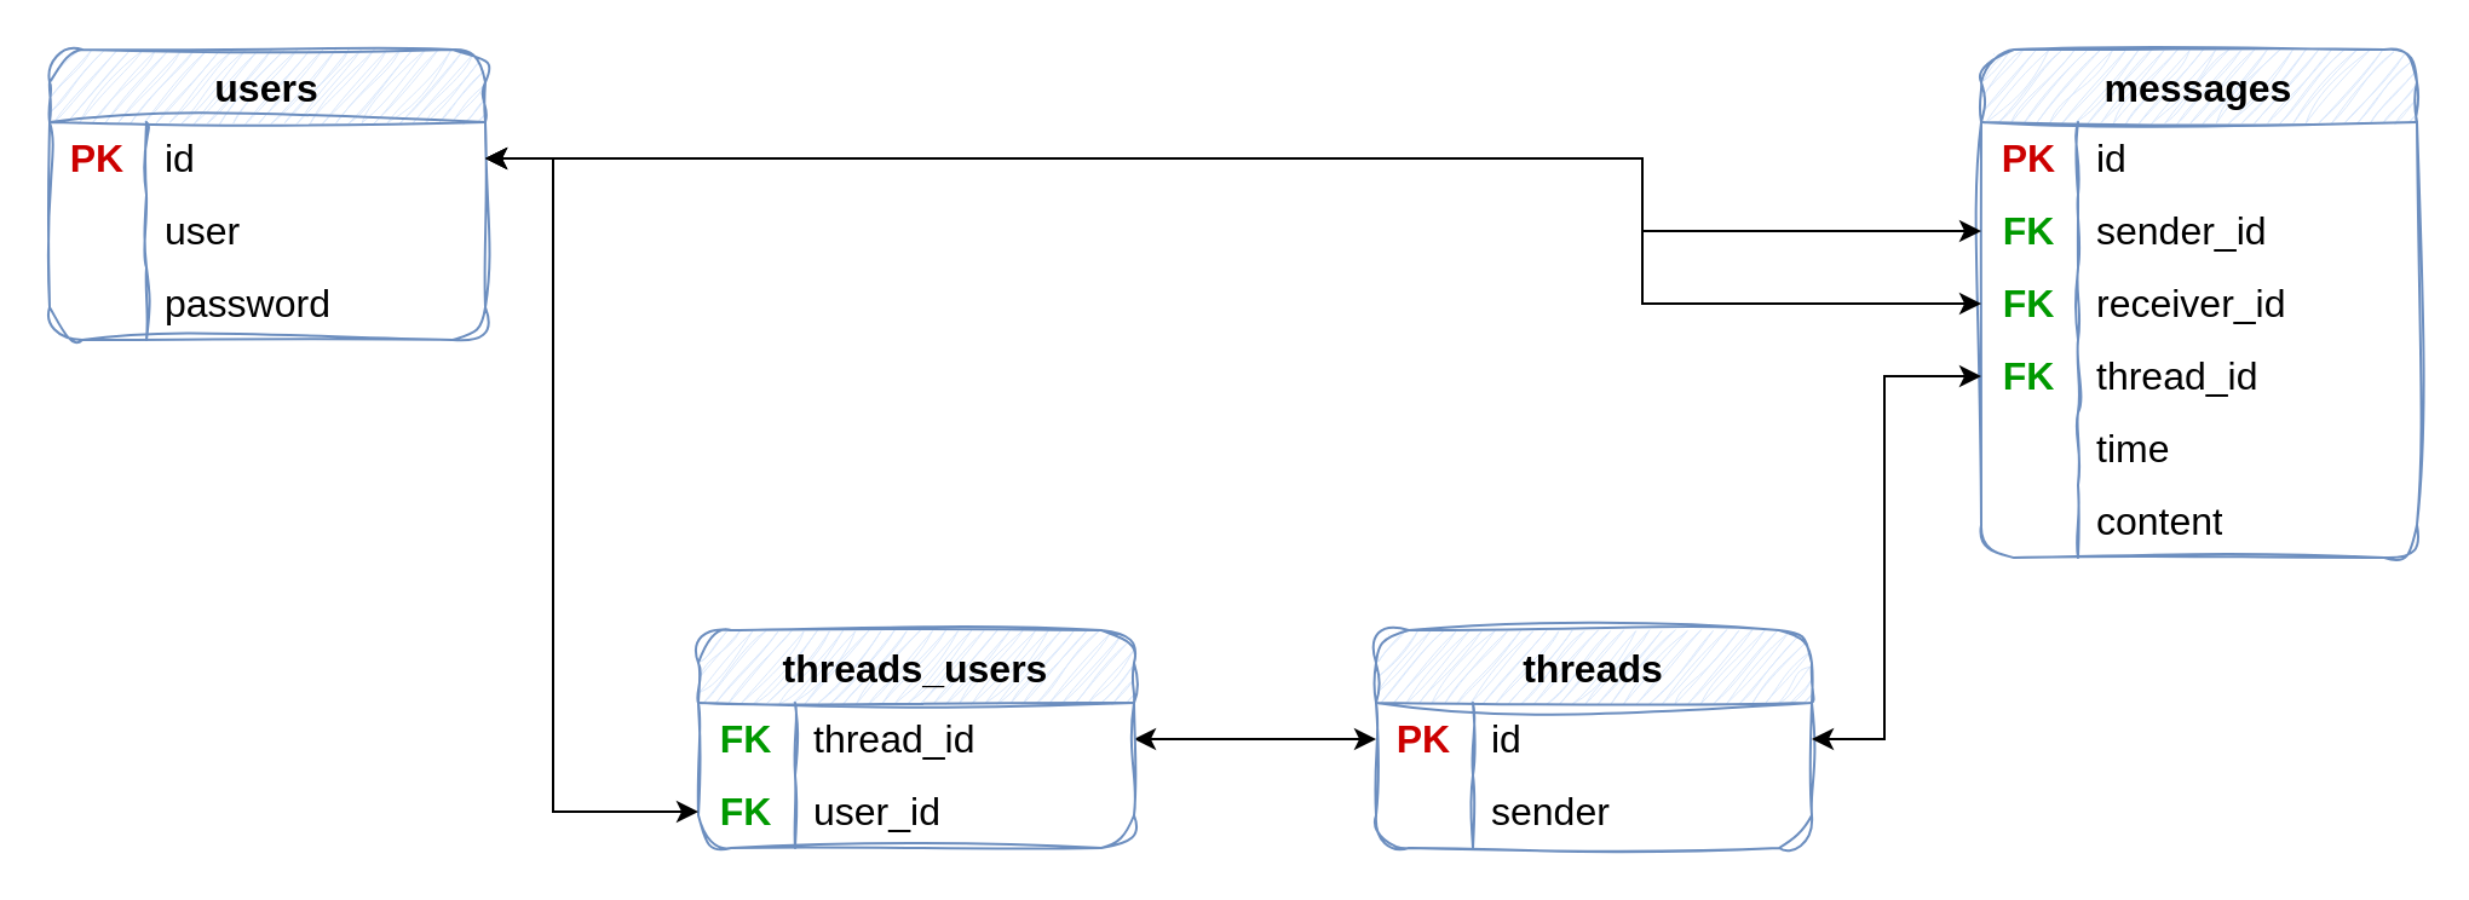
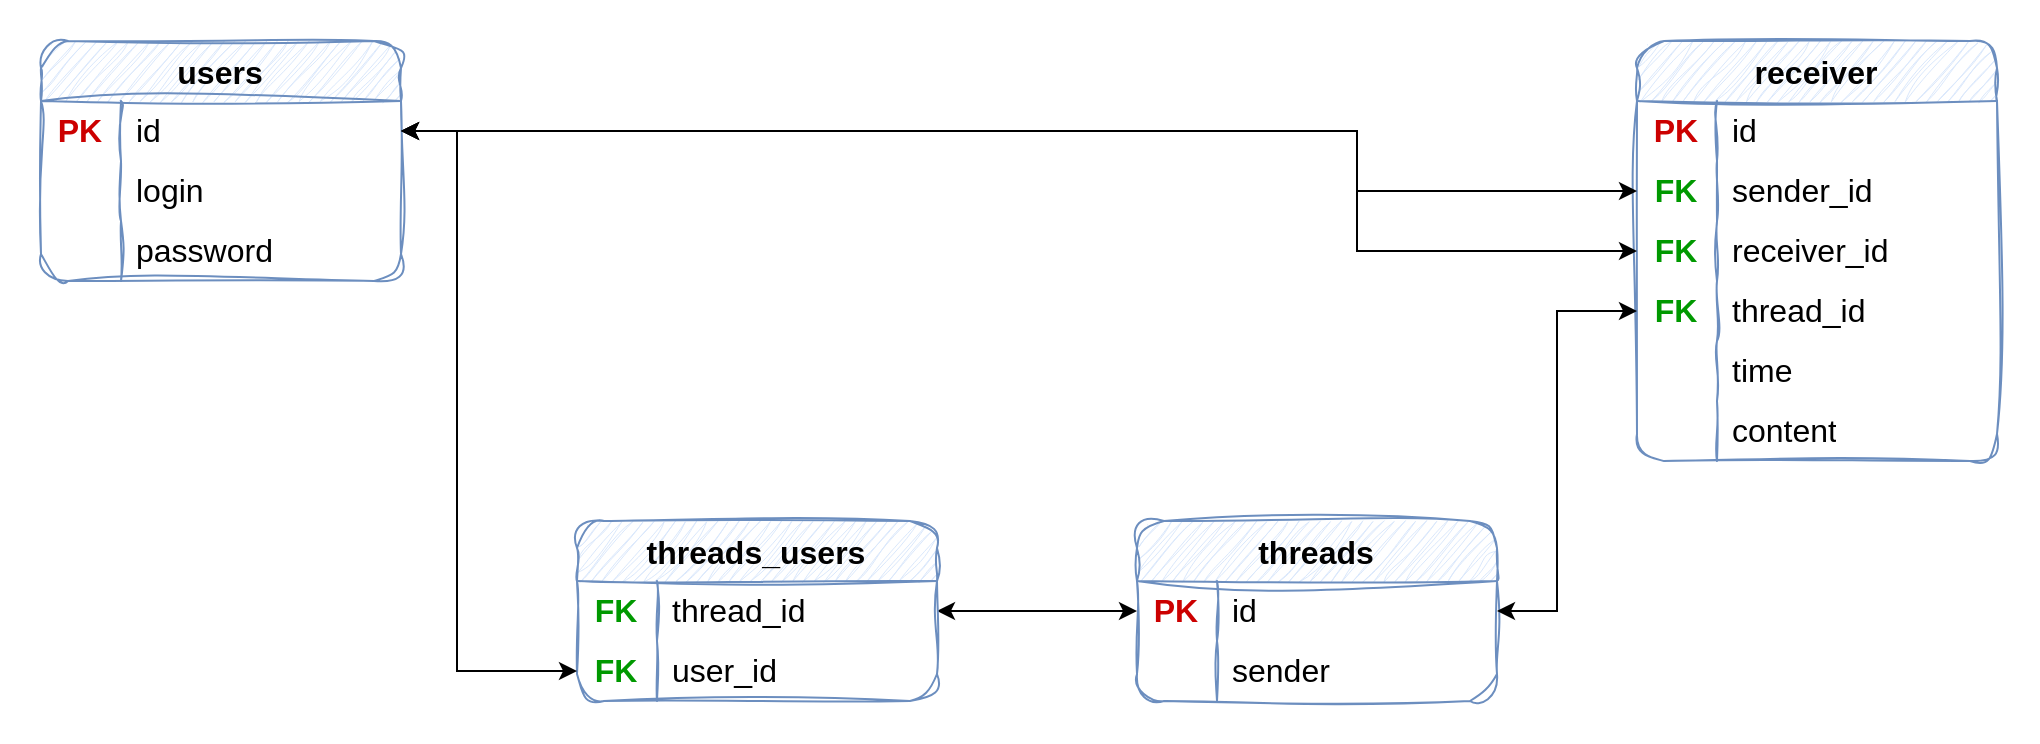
- <mxCell id="12" value="messages" style="shape=table;startSize=30;container=1;collapsible=0;childLayout=tableLayout;fixedRows=1;rowLines=0;fontStyle=1;fontSize=16;sketch=1;curveFitting=1;jiggle=2;rounded=1;shadow=0;fillColor=#dae8fc;strokeColor=#6c8ebf;" vertex="1" parent="1"><mxGeometry x="818" y="20" width="180" height="210" as="geometry" /></mxCell>
+ <mxCell id="12" value="receiver" style="shape=table;startSize=30;container=1;collapsible=0;childLayout=tableLayout;fixedRows=1;rowLines=0;fontStyle=1;fontSize=16;sketch=1;curveFitting=1;jiggle=2;rounded=1;shadow=0;fillColor=#dae8fc;strokeColor=#6c8ebf;" vertex="1" parent="1"><mxGeometry x="818" y="20" width="180" height="210" as="geometry" /></mxCell>
- <mxCell id="8" value="user" style="shape=partialRectangle;html=1;whiteSpace=wrap;connectable=0;fillColor=none;top=0;left=0;bottom=0;right=0;align=left;spacingLeft=6;overflow=hidden;strokeColor=inherit;fontSize=16;" vertex="1" parent="6"><mxGeometry x="40" width="140" height="30" as="geometry"><mxRectangle width="140" height="30" as="alternateBounds" /></mxGeometry></mxCell>
+ <mxCell id="8" value="login" style="shape=partialRectangle;html=1;whiteSpace=wrap;connectable=0;fillColor=none;top=0;left=0;bottom=0;right=0;align=left;spacingLeft=6;overflow=hidden;strokeColor=inherit;fontSize=16;" vertex="1" parent="6"><mxGeometry x="40" width="140" height="30" as="geometry"><mxRectangle width="140" height="30" as="alternateBounds" /></mxGeometry></mxCell>
